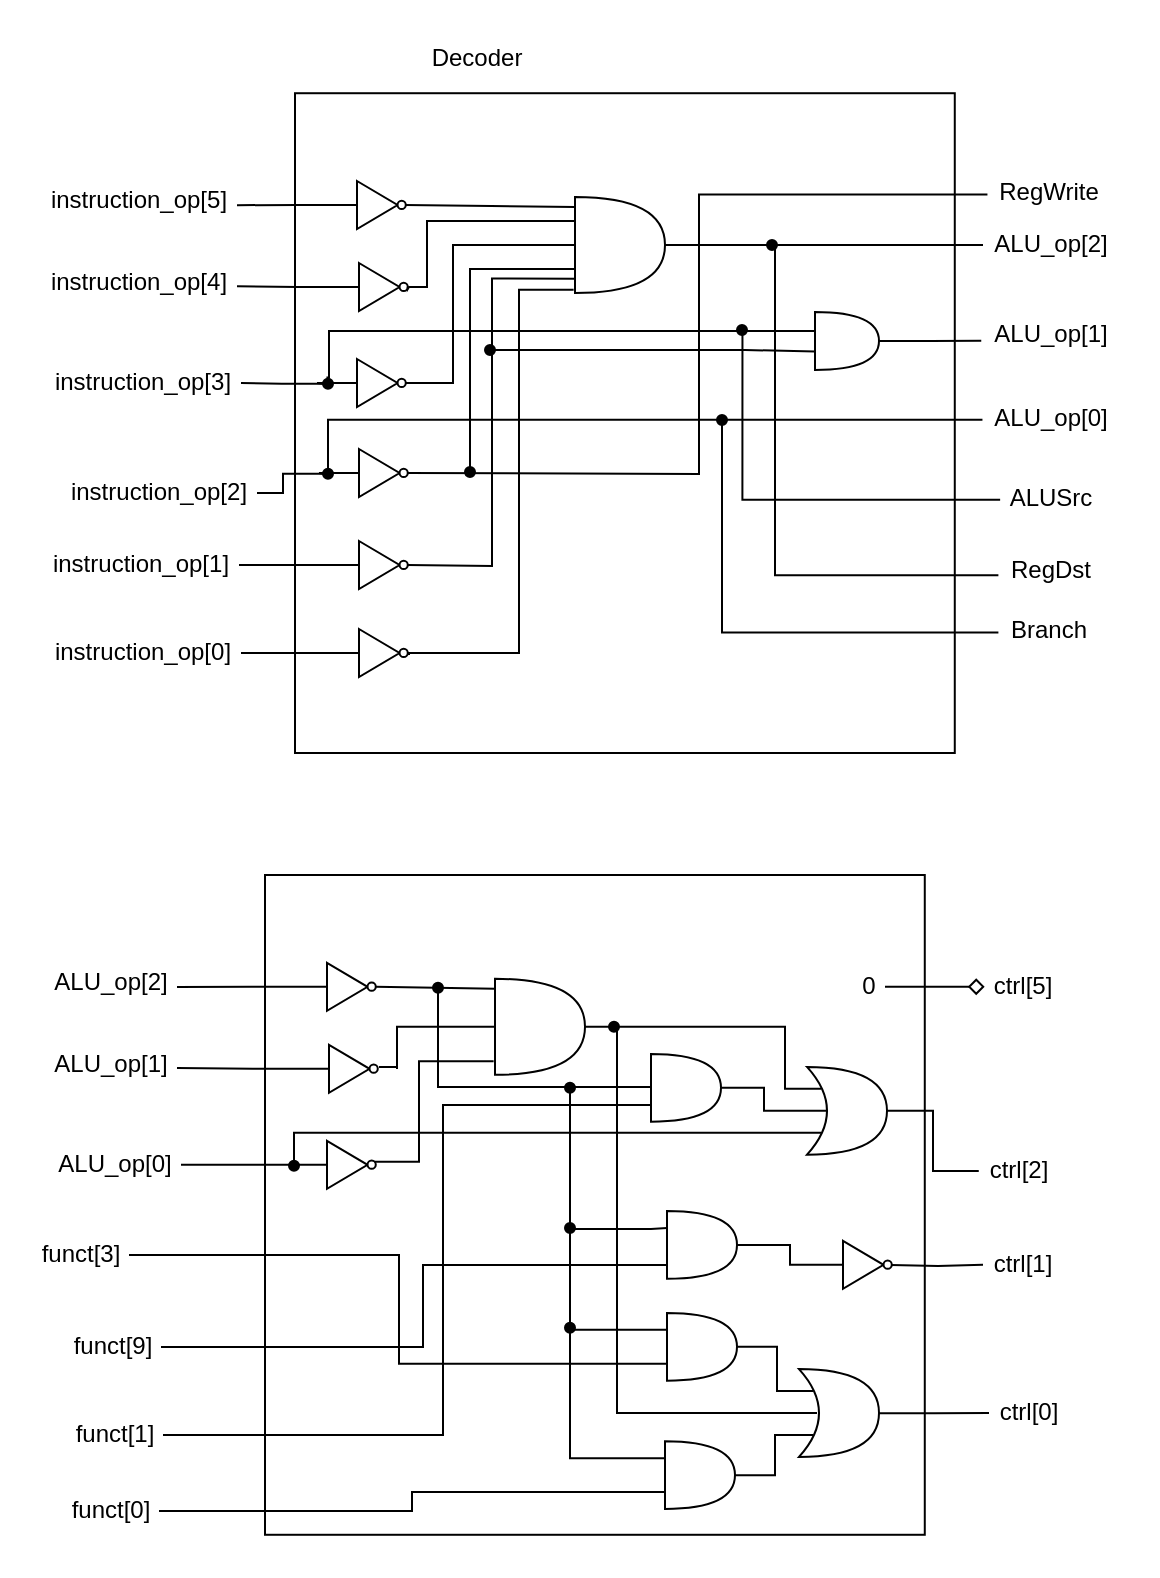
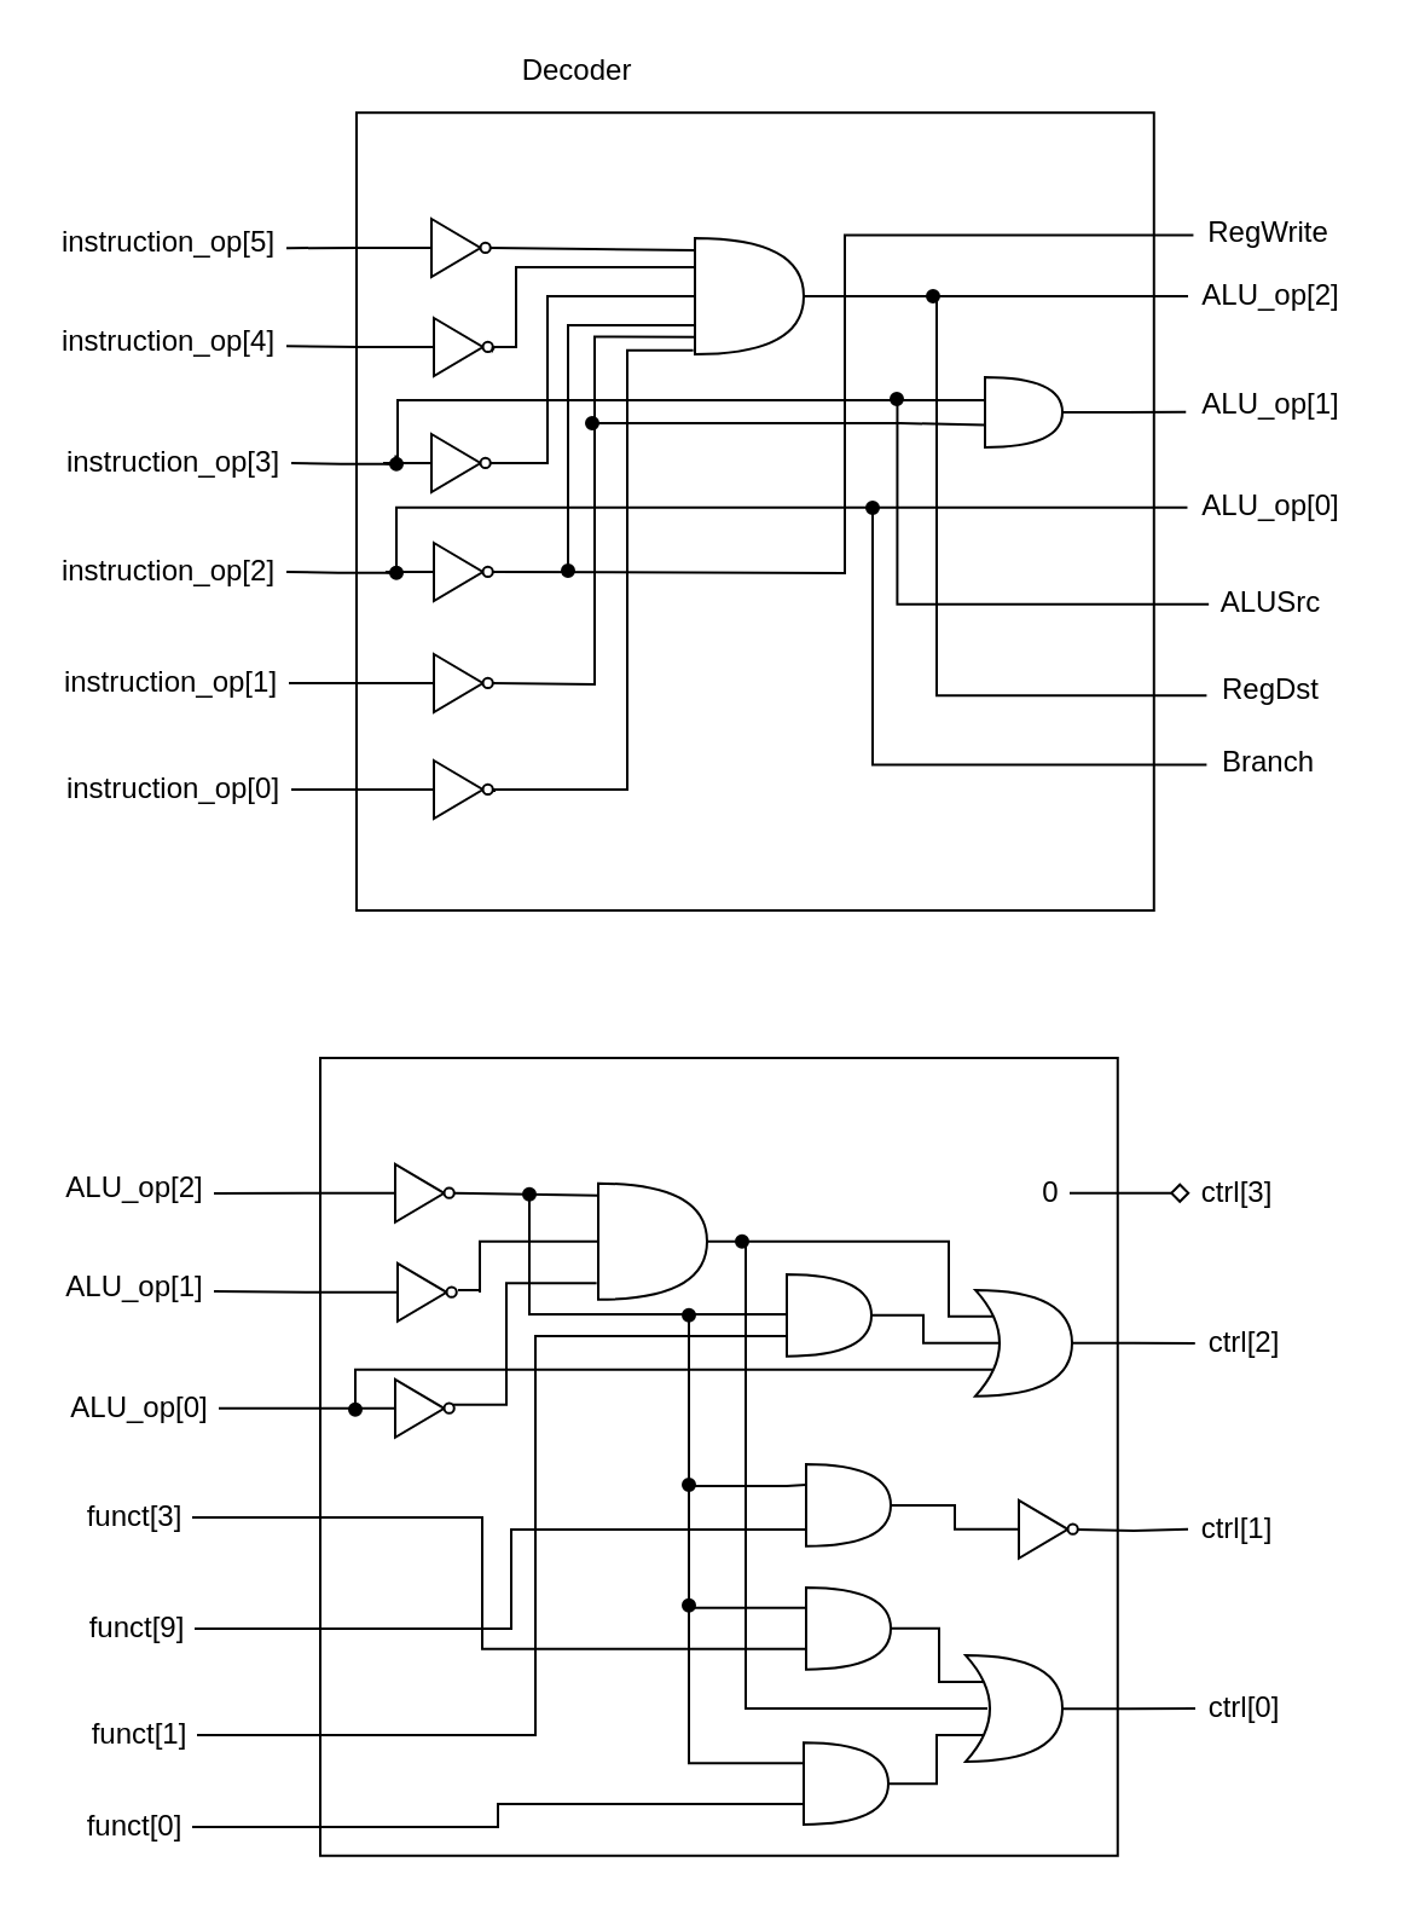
- <mxCell id="7" value="instruction_op[2]" style="text;html=1;align=center;verticalAlign=middle;resizable=0;points=[];autosize=1;strokeColor=none;fillColor=none;" vertex="1" parent="1"><mxGeometry x="30" y="237" width="98" height="18" as="geometry" /></mxCell>
+ <mxCell id="7" value="instruction_op[2]" style="text;html=1;align=center;verticalAlign=middle;resizable=0;points=[];autosize=1;strokeColor=none;fillColor=none;" vertex="1" parent="1"><mxGeometry x="20" y="227" width="98" height="18" as="geometry" /></mxCell>
- <mxCell id="100" value="ctrl[5]" style="text;html=1;align=center;verticalAlign=middle;resizable=0;points=[];autosize=1;strokeColor=none;fillColor=none;" vertex="1" parent="1"><mxGeometry x="491" y="483.89" width="39" height="18" as="geometry" /></mxCell>
+ <mxCell id="100" value="ctrl[3]" style="text;html=1;align=center;verticalAlign=middle;resizable=0;points=[];autosize=1;strokeColor=none;fillColor=none;" vertex="1" parent="1"><mxGeometry x="491" y="483.89" width="39" height="18" as="geometry" /></mxCell>
- <mxCell id="99" value="ctrl[2]" style="text;html=1;align=center;verticalAlign=middle;resizable=0;points=[];autosize=1;strokeColor=none;fillColor=none;" vertex="1" parent="1"><mxGeometry x="489" y="575.89" width="39" height="18" as="geometry" /></mxCell>
+ <mxCell id="99" value="ctrl[2]" style="text;html=1;align=center;verticalAlign=middle;resizable=0;points=[];autosize=1;strokeColor=none;fillColor=none;" vertex="1" parent="1"><mxGeometry x="494" y="545.89" width="39" height="18" as="geometry" /></mxCell>
- <mxCell id="75" value="funct[3]" style="text;html=1;align=center;verticalAlign=middle;resizable=0;points=[];autosize=1;strokeColor=none;fillColor=none;" vertex="1" parent="1"><mxGeometry x="15" y="617.89" width="49" height="18" as="geometry" /></mxCell>
+ <mxCell id="75" value="funct[3]" style="text;html=1;align=center;verticalAlign=middle;resizable=0;points=[];autosize=1;strokeColor=none;fillColor=none;" vertex="1" parent="1"><mxGeometry x="30" y="617.89" width="49" height="18" as="geometry" /></mxCell>
